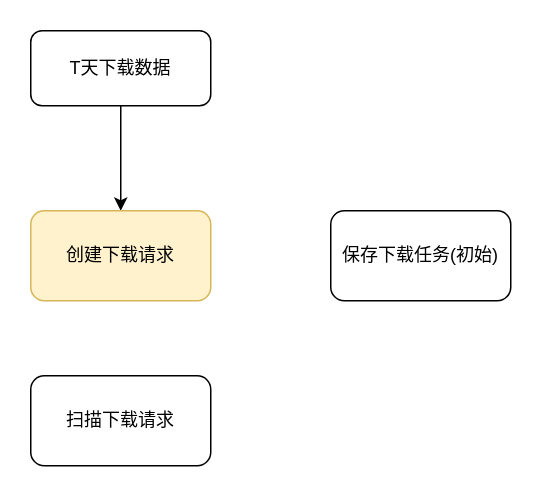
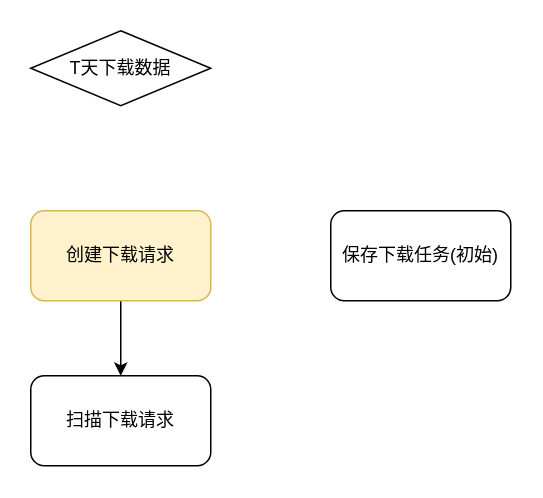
- <mxCell id="3" value="T天下载数据" style="rounded=1;whiteSpace=wrap;html=1;" vertex="1" parent="1"><mxGeometry x="20" y="20" width="120" height="50" as="geometry" /></mxCell>
+ <mxCell id="3" value="T天下载数据" style="rhombus;whiteSpace=wrap;html=1;" vertex="1" parent="1"><mxGeometry x="20" y="20" width="120" height="50" as="geometry" /></mxCell>
- <mxCell id="2" style="edgeStyle=orthogonalEdgeStyle;rounded=0;orthogonalLoop=1;jettySize=auto;html=1;entryX=0.5;entryY=0;entryDx=0;entryDy=0;" edge="1" parent="1" source="3" target="5"><mxGeometry relative="1" as="geometry" /></mxCell>
+ <mxCell id="4" value="" style="edgeStyle=orthogonalEdgeStyle;rounded=0;orthogonalLoop=1;jettySize=auto;html=1;" edge="1" parent="1" source="5" target="6"><mxGeometry relative="1" as="geometry" /></mxCell>
